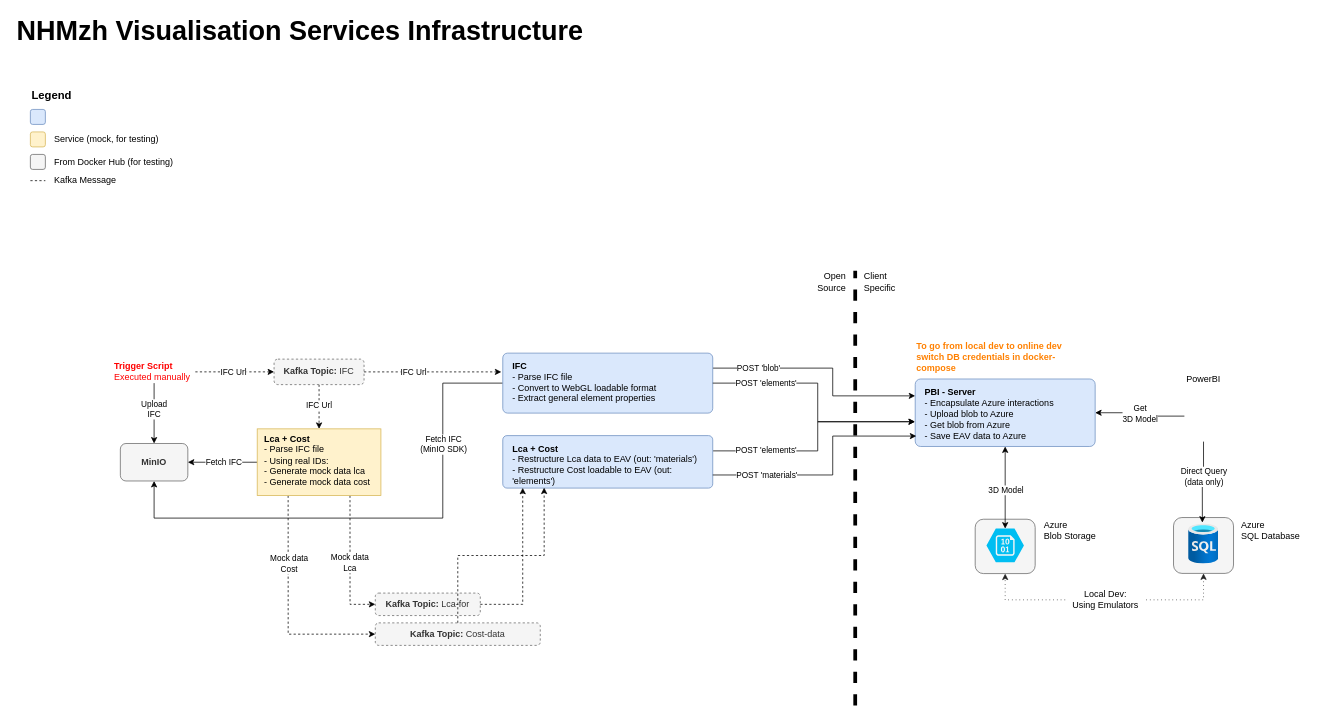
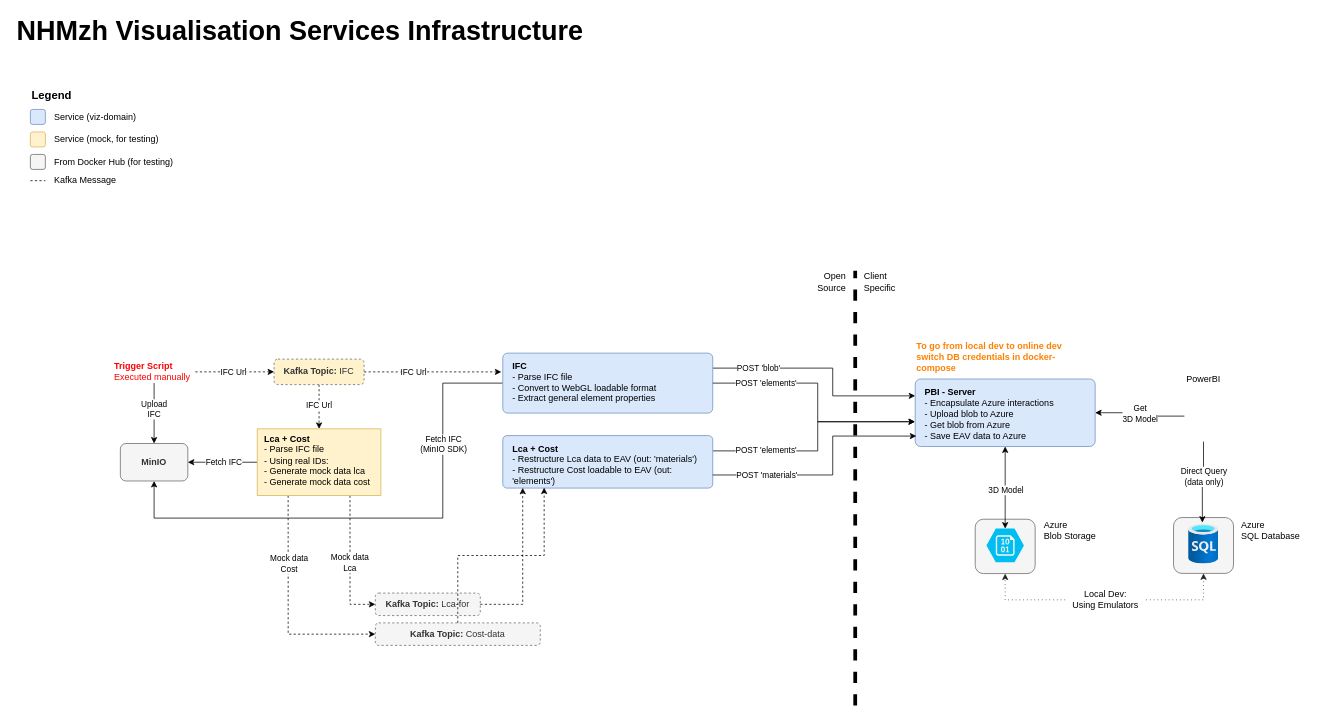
+ <mxCell id="11" value="Service (viz-domain)" style="text;html=1;align=left;verticalAlign=middle;whiteSpace=wrap;rounded=0;fontStyle=0" parent="1" vertex="1"><mxGeometry x="70" y="140" width="130" height="30" as="geometry" /></mxCell>
- <mxCell id="33" value="Kafka Topic: &lt;span style=&quot;font-weight: normal;&quot;&gt;IFC&lt;/span&gt;" style="rounded=1;whiteSpace=wrap;html=1;fillColor=#f5f5f5;strokeColor=#666666;fontStyle=1;fontColor=#333333;dashed=1;" parent="1" vertex="1"><mxGeometry x="365" y="478" width="120" height="34" as="geometry" /></mxCell>
+ <mxCell id="33" value="Kafka Topic: &lt;span style=&quot;font-weight: normal;&quot;&gt;IFC&lt;/span&gt;" style="rounded=1;whiteSpace=wrap;html=1;fillColor=#fff2cc;strokeColor=#666666;fontStyle=1;fontColor=#333333;dashed=1;" parent="1" vertex="1"><mxGeometry x="365" y="478" width="120" height="34" as="geometry" /></mxCell>
